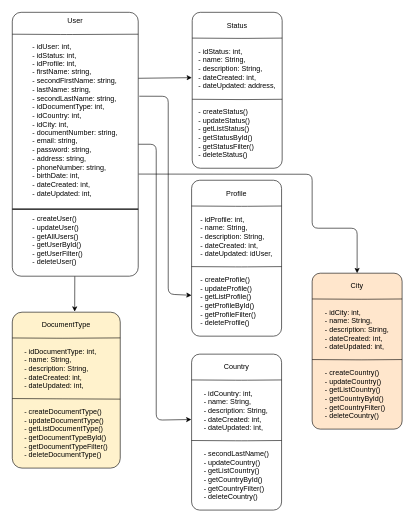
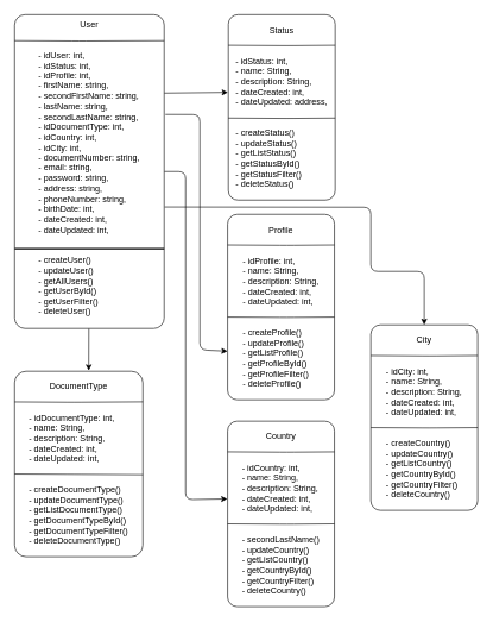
- <mxCell id="13" value="Profile&lt;br&gt;&lt;br&gt;&lt;br&gt;&lt;div style=&quot;text-align: left;&quot;&gt;- idProfile: int,&lt;/div&gt;&lt;div style=&quot;text-align: left;&quot;&gt;- name: String,&lt;/div&gt;&lt;div style=&quot;text-align: left;&quot;&gt;- description: String,&lt;/div&gt;&lt;div style=&quot;text-align: left;&quot;&gt;- dateCreated: int,&lt;/div&gt;&lt;div style=&quot;text-align: left;&quot;&gt;- dateUpdated: idUser,&lt;/div&gt;&lt;div style=&quot;text-align: left;&quot;&gt;&lt;br&gt;&lt;/div&gt;&lt;div style=&quot;text-align: left;&quot;&gt;&lt;br&gt;&lt;/div&gt;&lt;div style=&quot;text-align: left;&quot;&gt;- createProfile()&lt;/div&gt;&lt;div style=&quot;text-align: left;&quot;&gt;- updateProfile()&lt;/div&gt;&lt;div style=&quot;text-align: left;&quot;&gt;&lt;div&gt;- getListProfile()&lt;/div&gt;&lt;div&gt;- getProfileById()&lt;/div&gt;&lt;div&gt;- getProfileFilter()&lt;/div&gt;&lt;div&gt;- deleteProfile()&lt;/div&gt;&lt;/div&gt;" style="rounded=1;whiteSpace=wrap;html=1;fontSize=12;arcSize=9;" vertex="1" parent="1"><mxGeometry x="319" y="300" width="150" height="260" as="geometry" /></mxCell>
+ <mxCell id="13" value="Profile&lt;br&gt;&lt;br&gt;&lt;br&gt;&lt;div style=&quot;text-align: left;&quot;&gt;- idProfile: int,&lt;/div&gt;&lt;div style=&quot;text-align: left;&quot;&gt;- name: String,&lt;/div&gt;&lt;div style=&quot;text-align: left;&quot;&gt;- description: String,&lt;/div&gt;&lt;div style=&quot;text-align: left;&quot;&gt;- dateCreated: int,&lt;/div&gt;&lt;div style=&quot;text-align: left;&quot;&gt;- dateUpdated: int,&lt;/div&gt;&lt;div style=&quot;text-align: left;&quot;&gt;&lt;br&gt;&lt;/div&gt;&lt;div style=&quot;text-align: left;&quot;&gt;&lt;br&gt;&lt;/div&gt;&lt;div style=&quot;text-align: left;&quot;&gt;- createProfile()&lt;/div&gt;&lt;div style=&quot;text-align: left;&quot;&gt;- updateProfile()&lt;/div&gt;&lt;div style=&quot;text-align: left;&quot;&gt;&lt;div&gt;- getListProfile()&lt;/div&gt;&lt;div&gt;- getProfileById()&lt;/div&gt;&lt;div&gt;- getProfileFilter()&lt;/div&gt;&lt;div&gt;- deleteProfile()&lt;/div&gt;&lt;/div&gt;" style="rounded=1;whiteSpace=wrap;html=1;fontSize=12;arcSize=9;" vertex="1" parent="1"><mxGeometry x="319" y="300" width="150" height="260" as="geometry" /></mxCell>
- <mxCell id="22" value="City&lt;br&gt;&lt;br&gt;&lt;br&gt;&lt;div style=&quot;text-align: left;&quot;&gt;- idCity: int,&lt;/div&gt;&lt;div style=&quot;text-align: left;&quot;&gt;- name: String,&lt;/div&gt;&lt;div style=&quot;text-align: left;&quot;&gt;- description: String,&lt;/div&gt;&lt;div style=&quot;text-align: left;&quot;&gt;- dateCreated: int,&lt;/div&gt;&lt;div style=&quot;text-align: left;&quot;&gt;- dateUpdated: int,&lt;/div&gt;&lt;div style=&quot;text-align: left;&quot;&gt;&lt;br&gt;&lt;/div&gt;&lt;div style=&quot;text-align: left;&quot;&gt;&lt;br&gt;&lt;/div&gt;&lt;div style=&quot;text-align: left;&quot;&gt;- createCountry()&lt;/div&gt;&lt;div style=&quot;text-align: left;&quot;&gt;- updateCountry()&lt;/div&gt;&lt;div style=&quot;text-align: left;&quot;&gt;&lt;div&gt;- getListCountry()&lt;/div&gt;&lt;div&gt;- getCountryById()&lt;/div&gt;&lt;div&gt;- getCountryFilter()&lt;/div&gt;&lt;div&gt;- deleteCountry()&lt;/div&gt;&lt;/div&gt;" style="rounded=1;whiteSpace=wrap;html=1;fontSize=12;arcSize=9;fillColor=#ffe6cc;" vertex="1" parent="1"><mxGeometry x="520" y="455" width="150" height="260" as="geometry" /></mxCell>
+ <mxCell id="22" value="City&lt;br&gt;&lt;br&gt;&lt;br&gt;&lt;div style=&quot;text-align: left;&quot;&gt;- idCity: int,&lt;/div&gt;&lt;div style=&quot;text-align: left;&quot;&gt;- name: String,&lt;/div&gt;&lt;div style=&quot;text-align: left;&quot;&gt;- description: String,&lt;/div&gt;&lt;div style=&quot;text-align: left;&quot;&gt;- dateCreated: int,&lt;/div&gt;&lt;div style=&quot;text-align: left;&quot;&gt;- dateUpdated: int,&lt;/div&gt;&lt;div style=&quot;text-align: left;&quot;&gt;&lt;br&gt;&lt;/div&gt;&lt;div style=&quot;text-align: left;&quot;&gt;&lt;br&gt;&lt;/div&gt;&lt;div style=&quot;text-align: left;&quot;&gt;- createCountry()&lt;/div&gt;&lt;div style=&quot;text-align: left;&quot;&gt;- updateCountry()&lt;/div&gt;&lt;div style=&quot;text-align: left;&quot;&gt;&lt;div&gt;- getListCountry()&lt;/div&gt;&lt;div&gt;- getCountryById()&lt;/div&gt;&lt;div&gt;- getCountryFilter()&lt;/div&gt;&lt;div&gt;- deleteCountry()&lt;/div&gt;&lt;/div&gt;" style="rounded=1;whiteSpace=wrap;html=1;fontSize=12;arcSize=9;" vertex="1" parent="1"><mxGeometry x="520" y="455" width="150" height="260" as="geometry" /></mxCell>
- <mxCell id="16" value="DocumentType&lt;br&gt;&lt;br&gt;&lt;br&gt;&lt;div style=&quot;text-align: left;&quot;&gt;- idDocumentType: int,&lt;/div&gt;&lt;div style=&quot;text-align: left;&quot;&gt;- name: String,&lt;/div&gt;&lt;div style=&quot;text-align: left;&quot;&gt;- description: String,&lt;/div&gt;&lt;div style=&quot;text-align: left;&quot;&gt;- dateCreated: int,&lt;/div&gt;&lt;div style=&quot;text-align: left;&quot;&gt;- dateUpdated: int,&lt;/div&gt;&lt;div style=&quot;text-align: left;&quot;&gt;&lt;br&gt;&lt;/div&gt;&lt;div style=&quot;text-align: left;&quot;&gt;&lt;br&gt;&lt;/div&gt;&lt;div style=&quot;text-align: left;&quot;&gt;- createDocumentType()&lt;/div&gt;&lt;div style=&quot;text-align: left;&quot;&gt;- updateDocumentType()&lt;/div&gt;&lt;div style=&quot;text-align: left;&quot;&gt;&lt;div&gt;- getListDocumentType()&lt;/div&gt;&lt;div&gt;- getDocumentTypeById()&lt;/div&gt;&lt;div&gt;- getDocumentTypeFilter()&lt;/div&gt;&lt;div&gt;- deleteDocumentType()&lt;/div&gt;&lt;/div&gt;" style="rounded=1;whiteSpace=wrap;html=1;fontSize=12;arcSize=9;fillColor=#fff2cc;" vertex="1" parent="1"><mxGeometry x="20" y="520" width="180" height="260" as="geometry" /></mxCell>
+ <mxCell id="16" value="DocumentType&lt;br&gt;&lt;br&gt;&lt;br&gt;&lt;div style=&quot;text-align: left;&quot;&gt;- idDocumentType: int,&lt;/div&gt;&lt;div style=&quot;text-align: left;&quot;&gt;- name: String,&lt;/div&gt;&lt;div style=&quot;text-align: left;&quot;&gt;- description: String,&lt;/div&gt;&lt;div style=&quot;text-align: left;&quot;&gt;- dateCreated: int,&lt;/div&gt;&lt;div style=&quot;text-align: left;&quot;&gt;- dateUpdated: int,&lt;/div&gt;&lt;div style=&quot;text-align: left;&quot;&gt;&lt;br&gt;&lt;/div&gt;&lt;div style=&quot;text-align: left;&quot;&gt;&lt;br&gt;&lt;/div&gt;&lt;div style=&quot;text-align: left;&quot;&gt;- createDocumentType()&lt;/div&gt;&lt;div style=&quot;text-align: left;&quot;&gt;- updateDocumentType()&lt;/div&gt;&lt;div style=&quot;text-align: left;&quot;&gt;&lt;div&gt;- getListDocumentType()&lt;/div&gt;&lt;div&gt;- getDocumentTypeById()&lt;/div&gt;&lt;div&gt;- getDocumentTypeFilter()&lt;/div&gt;&lt;div&gt;- deleteDocumentType()&lt;/div&gt;&lt;/div&gt;" style="rounded=1;whiteSpace=wrap;html=1;fontSize=12;arcSize=9;" vertex="1" parent="1"><mxGeometry x="20" y="520" width="180" height="260" as="geometry" /></mxCell>
